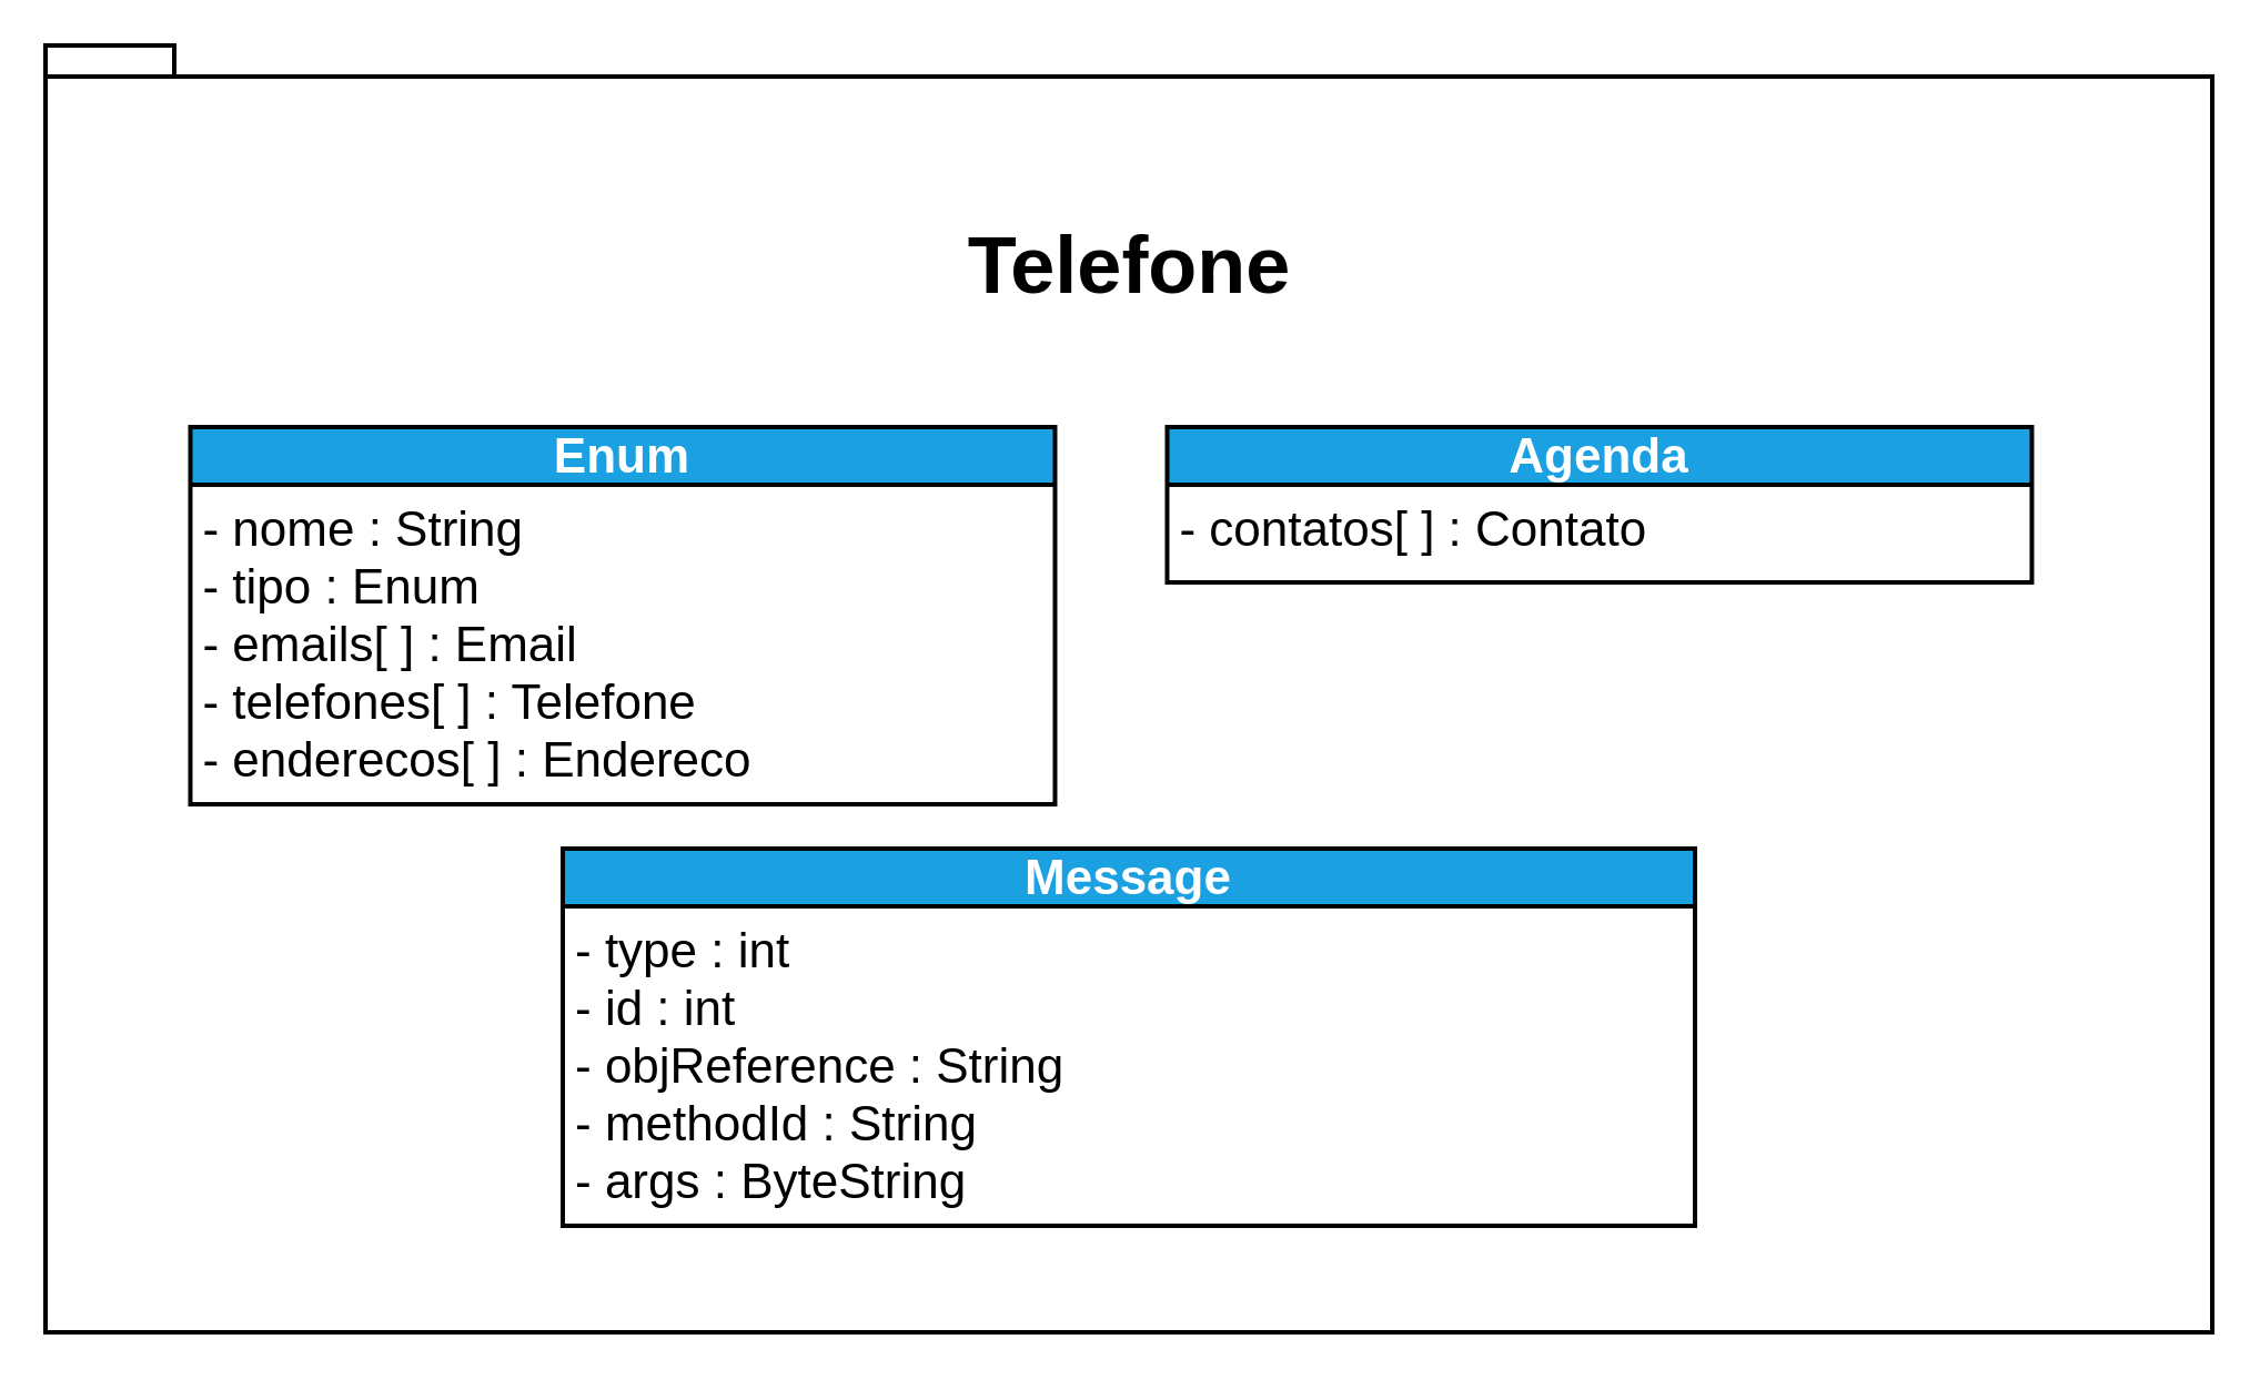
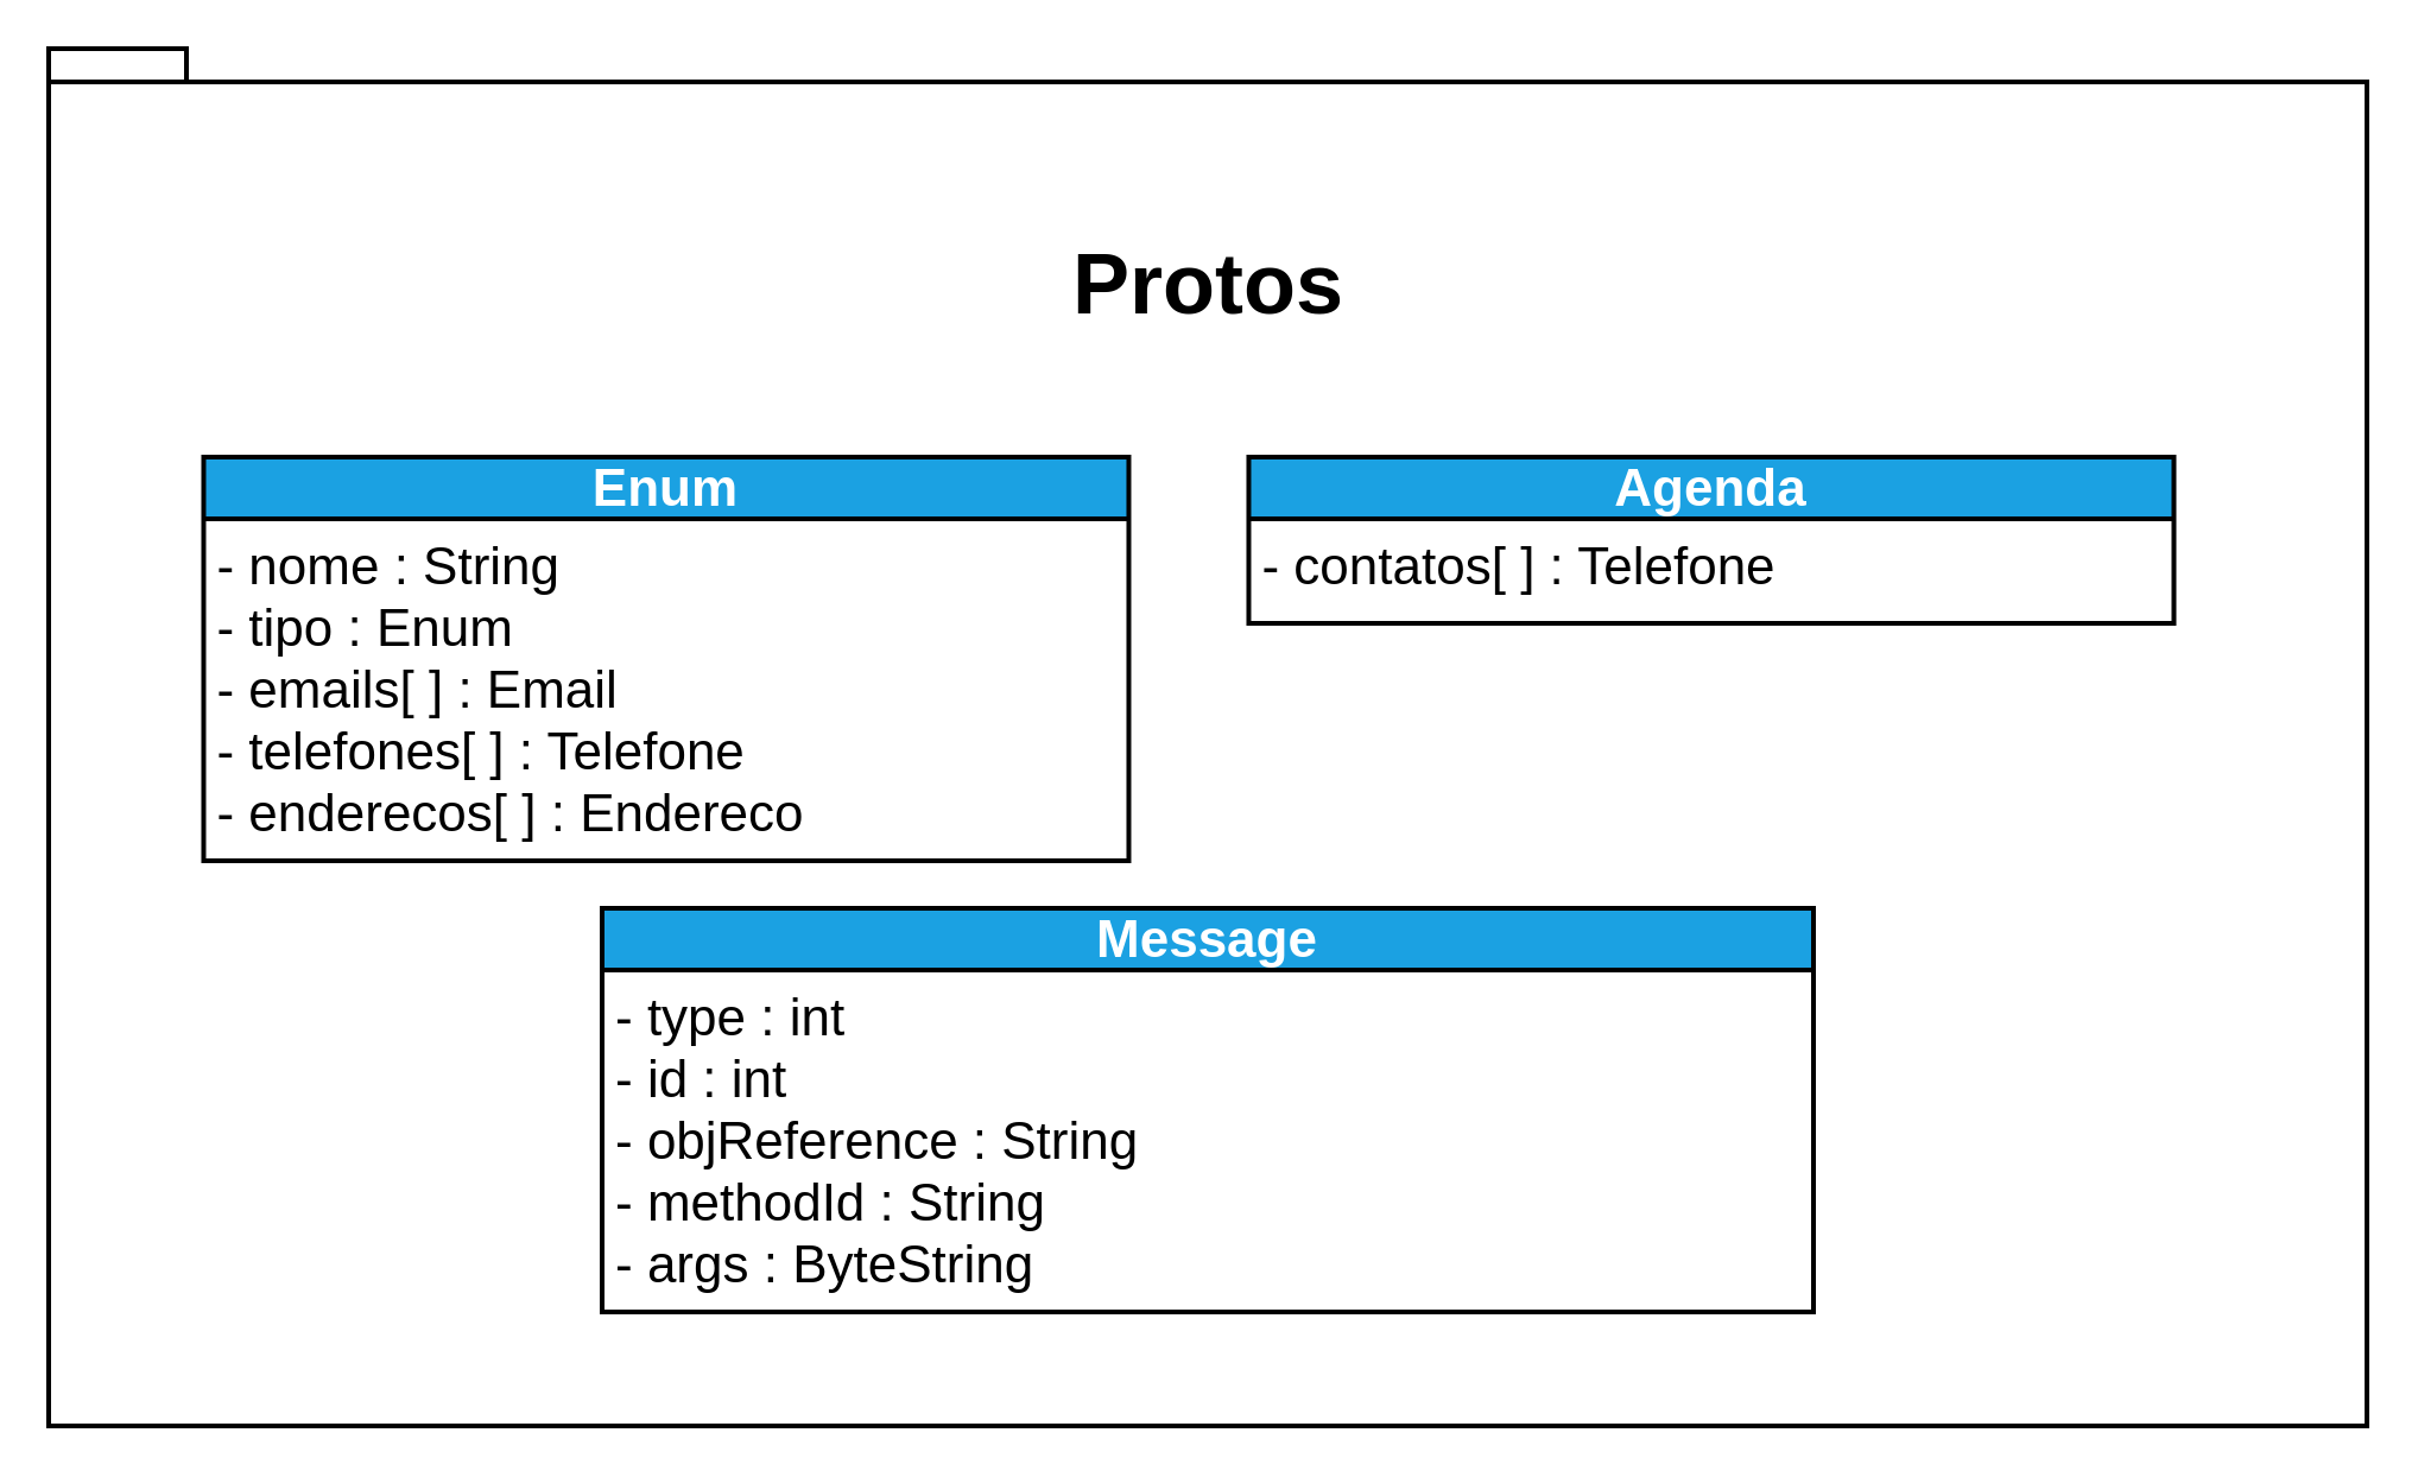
- <mxCell id="2" value="&lt;p style=&quot;line-height: 2.6 ; font-size: 36px&quot;&gt;Telefone&lt;/p&gt;" style="shape=folder;fontStyle=1;spacingTop=10;tabWidth=40;tabHeight=14;tabPosition=left;html=1;verticalAlign=top;strokeWidth=2;" parent="1" vertex="1"><mxGeometry x="20" y="20" width="976" height="580" as="geometry" /></mxCell>
+ <mxCell id="2" value="&lt;p style=&quot;line-height: 2.6 ; font-size: 36px&quot;&gt;Protos&lt;/p&gt;" style="shape=folder;fontStyle=1;spacingTop=10;tabWidth=40;tabHeight=14;tabPosition=left;html=1;verticalAlign=top;strokeWidth=2;" parent="1" vertex="1"><mxGeometry x="20" y="20" width="976" height="580" as="geometry" /></mxCell>
- <mxCell id="6" value="- contatos[ ] : Contato" style="text;strokeColor=none;fillColor=none;align=left;verticalAlign=top;spacingLeft=4;spacingRight=4;overflow=hidden;rotatable=0;points=[[0,0.5],[1,0.5]];portConstraint=eastwest;fontSize=22;strokeWidth=2;" parent="5" vertex="1"><mxGeometry y="26" width="389.5" height="44" as="geometry" /></mxCell>
+ <mxCell id="6" value="- contatos[ ] : Telefone" style="text;strokeColor=none;fillColor=none;align=left;verticalAlign=top;spacingLeft=4;spacingRight=4;overflow=hidden;rotatable=0;points=[[0,0.5],[1,0.5]];portConstraint=eastwest;fontSize=22;strokeWidth=2;" parent="5" vertex="1"><mxGeometry y="26" width="389.5" height="44" as="geometry" /></mxCell>
